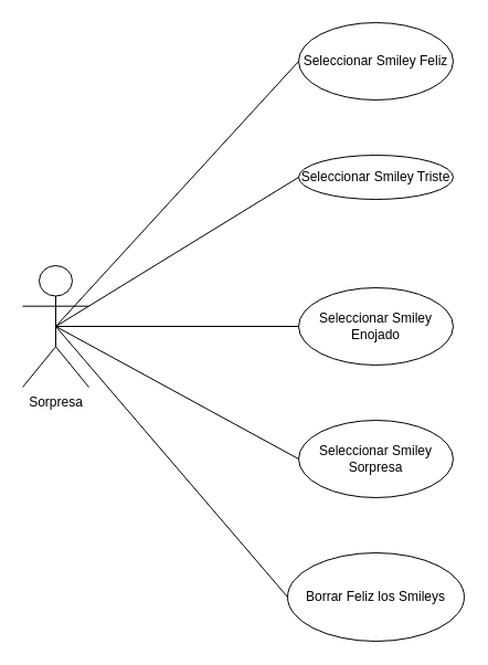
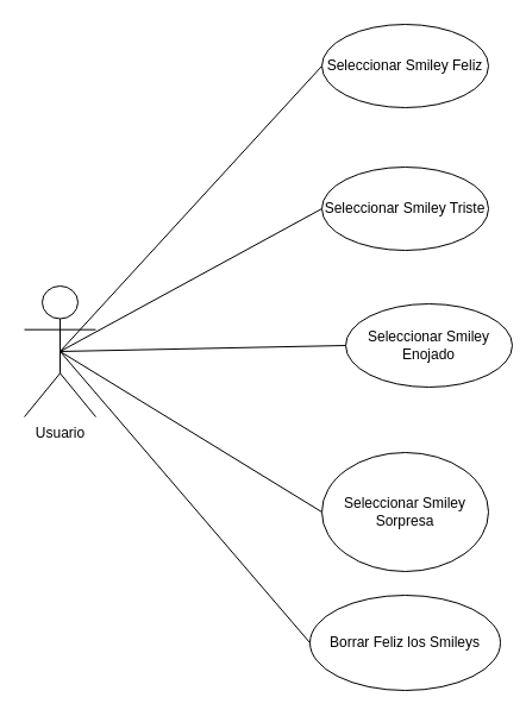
- <mxCell id="4" value="&lt;font style=&quot;vertical-align: inherit;&quot;&gt;&lt;font style=&quot;vertical-align: inherit;&quot;&gt;Seleccionar Smiley Triste&lt;/font&gt;&lt;/font&gt;" style="ellipse;whiteSpace=wrap;html=1;" vertex="1" parent="1"><mxGeometry x="270" y="140" width="140" height="40" as="geometry" /></mxCell>
+ <mxCell id="4" value="&lt;font style=&quot;vertical-align: inherit;&quot;&gt;&lt;font style=&quot;vertical-align: inherit;&quot;&gt;Seleccionar Smiley Triste&lt;/font&gt;&lt;/font&gt;" style="ellipse;whiteSpace=wrap;html=1;" vertex="1" parent="1"><mxGeometry x="270" y="140" width="140" height="70" as="geometry" /></mxCell>
- <mxCell id="5" value="&lt;font style=&quot;vertical-align: inherit;&quot;&gt;&lt;font style=&quot;vertical-align: inherit;&quot;&gt;Seleccionar Smiley Enojado&lt;/font&gt;&lt;/font&gt;" style="ellipse;whiteSpace=wrap;html=1;" vertex="1" parent="1"><mxGeometry x="270" y="260" width="140" height="70" as="geometry" /></mxCell>
+ <mxCell id="5" value="&lt;font style=&quot;vertical-align: inherit;&quot;&gt;&lt;font style=&quot;vertical-align: inherit;&quot;&gt;Seleccionar Smiley Enojado&lt;/font&gt;&lt;/font&gt;" style="ellipse;whiteSpace=wrap;html=1;" vertex="1" parent="1"><mxGeometry x="290" y="255" width="140" height="70" as="geometry" /></mxCell>
- <mxCell id="2" value="&lt;font style=&quot;vertical-align: inherit;&quot;&gt;&lt;font style=&quot;vertical-align: inherit;&quot;&gt;Sorpresa&lt;/font&gt;&lt;/font&gt;" style="shape=umlActor;verticalLabelPosition=bottom;verticalAlign=top;html=1;" vertex="1" parent="1"><mxGeometry x="20" y="240" width="60" height="110" as="geometry" /></mxCell>
+ <mxCell id="2" value="&lt;font style=&quot;vertical-align: inherit;&quot;&gt;&lt;font style=&quot;vertical-align: inherit;&quot;&gt;Usuario&lt;/font&gt;&lt;/font&gt;" style="shape=umlActor;verticalLabelPosition=bottom;verticalAlign=top;html=1;" vertex="1" parent="1"><mxGeometry x="20" y="240" width="60" height="110" as="geometry" /></mxCell>
- <mxCell id="6" value="&lt;font style=&quot;vertical-align: inherit;&quot;&gt;&lt;font style=&quot;vertical-align: inherit;&quot;&gt;Seleccionar Smiley Sorpresa&lt;/font&gt;&lt;/font&gt;" style="ellipse;whiteSpace=wrap;html=1;" vertex="1" parent="1"><mxGeometry x="270" y="380" width="140" height="70" as="geometry" /></mxCell>
+ <mxCell id="6" value="&lt;font style=&quot;vertical-align: inherit;&quot;&gt;&lt;font style=&quot;vertical-align: inherit;&quot;&gt;Seleccionar Smiley Sorpresa&lt;/font&gt;&lt;/font&gt;" style="ellipse;whiteSpace=wrap;html=1;" vertex="1" parent="1"><mxGeometry x="270" y="380" width="140" height="100" as="geometry" /></mxCell>
